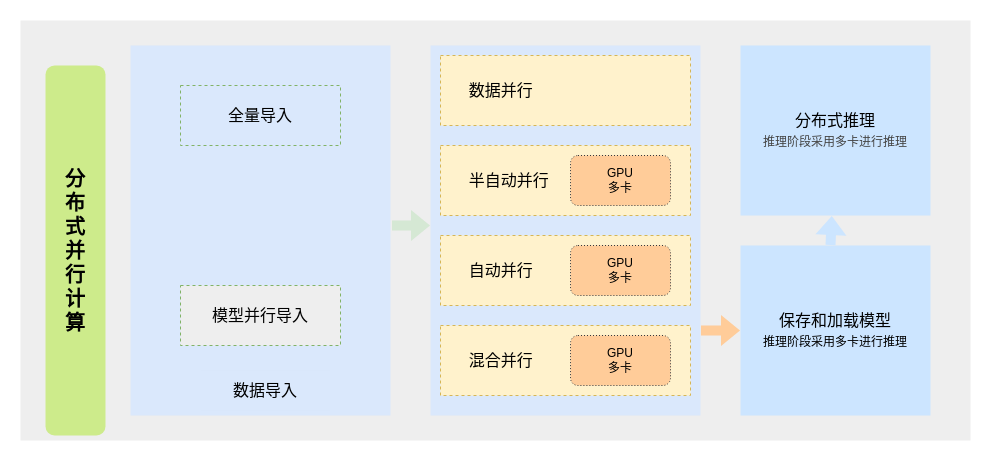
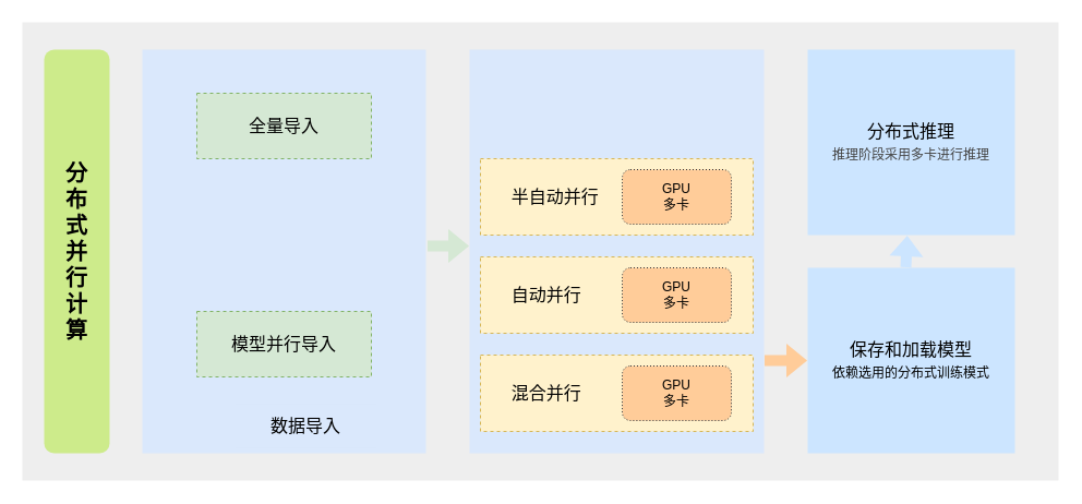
- <mxCell id="5" value="&lt;font style=&quot;font-size: 16px&quot;&gt;&amp;nbsp; &amp;nbsp; &amp;nbsp; 数据并行&lt;/font&gt;" style="rounded=0;whiteSpace=wrap;html=1;align=left;dashed=1;fillColor=#fff2cc;strokeColor=#d6b656;" parent="1" vertex="1"><mxGeometry x="440" y="55" width="250" height="70" as="geometry" /></mxCell>
- <mxCell id="14" value="全量导入" style="rounded=0;whiteSpace=wrap;html=1;fontSize=16;dashed=1;fillColor=#dae8fc;strokeColor=#82b366;" parent="1" vertex="1"><mxGeometry x="180" y="85" width="160" height="60" as="geometry" /></mxCell>
+ <mxCell id="14" value="全量导入" style="rounded=0;whiteSpace=wrap;html=1;fontSize=16;dashed=1;fillColor=#d5e8d4;strokeColor=#82b366;" parent="1" vertex="1"><mxGeometry x="180" y="85" width="160" height="60" as="geometry" /></mxCell>
- <mxCell id="4" value="&lt;span style=&quot;font-size: 20px&quot;&gt;&lt;b&gt;分&lt;br&gt;布&lt;br&gt;式&lt;br&gt;并&lt;br&gt;行&lt;br&gt;计&lt;br&gt;算&lt;/b&gt;&lt;/span&gt;" style="rounded=1;whiteSpace=wrap;html=1;fillColor=#cdeb8b;strokeColor=none;" parent="1" vertex="1"><mxGeometry x="45" y="65" width="60" height="370" as="geometry" /></mxCell>
+ <mxCell id="4" value="&lt;span style=&quot;font-size: 20px&quot;&gt;&lt;b&gt;分&lt;br&gt;布&lt;br&gt;式&lt;br&gt;并&lt;br&gt;行&lt;br&gt;计&lt;br&gt;算&lt;/b&gt;&lt;/span&gt;" style="rounded=1;whiteSpace=wrap;html=1;fillColor=#cdeb8b;strokeColor=none;" parent="1" vertex="1"><mxGeometry x="40" y="45" width="60" height="370" as="geometry" /></mxCell>
- <mxCell id="15" value="模型并行导入" style="rounded=0;whiteSpace=wrap;html=1;fontSize=16;dashed=1;fillColor=#eeeeee;strokeColor=#82b366;" parent="1" vertex="1"><mxGeometry x="180" y="285" width="160" height="60" as="geometry" /></mxCell>
+ <mxCell id="15" value="模型并行导入" style="rounded=0;whiteSpace=wrap;html=1;fontSize=16;dashed=1;fillColor=#d5e8d4;strokeColor=#82b366;" parent="1" vertex="1"><mxGeometry x="180" y="285" width="160" height="60" as="geometry" /></mxCell>
- <mxCell id="18" value="保存和加载模型&lt;br&gt;&lt;font style=&quot;font-size: 12px&quot;&gt;推理阶段采用多卡进行推理&lt;/font&gt;" style="rounded=0;whiteSpace=wrap;html=1;fontSize=16;fillColor=#cce5ff;strokeColor=none;" parent="1" vertex="1"><mxGeometry x="740" y="245" width="190" height="170" as="geometry" /></mxCell>
+ <mxCell id="18" value="保存和加载模型&lt;br&gt;&lt;font style=&quot;font-size: 12px&quot;&gt;依赖选用的分布式训练模式&lt;/font&gt;" style="rounded=0;whiteSpace=wrap;html=1;fontSize=16;fillColor=#cce5ff;strokeColor=none;" parent="1" vertex="1"><mxGeometry x="740" y="245" width="190" height="170" as="geometry" /></mxCell>
- <mxCell id="13" value="数据导入" style="rounded=0;whiteSpace=wrap;html=1;fontSize=16;strokeColor=none;fillColor=#dae8fc;" parent="1" vertex="1"><mxGeometry x="200" y="370" width="130" height="40" as="geometry" /></mxCell>
+ <mxCell id="13" value="数据导入" style="rounded=0;whiteSpace=wrap;html=1;fontSize=16;strokeColor=none;fillColor=#dae8fc;" parent="1" vertex="1"><mxGeometry x="215" y="370" width="130" height="40" as="geometry" /></mxCell>
